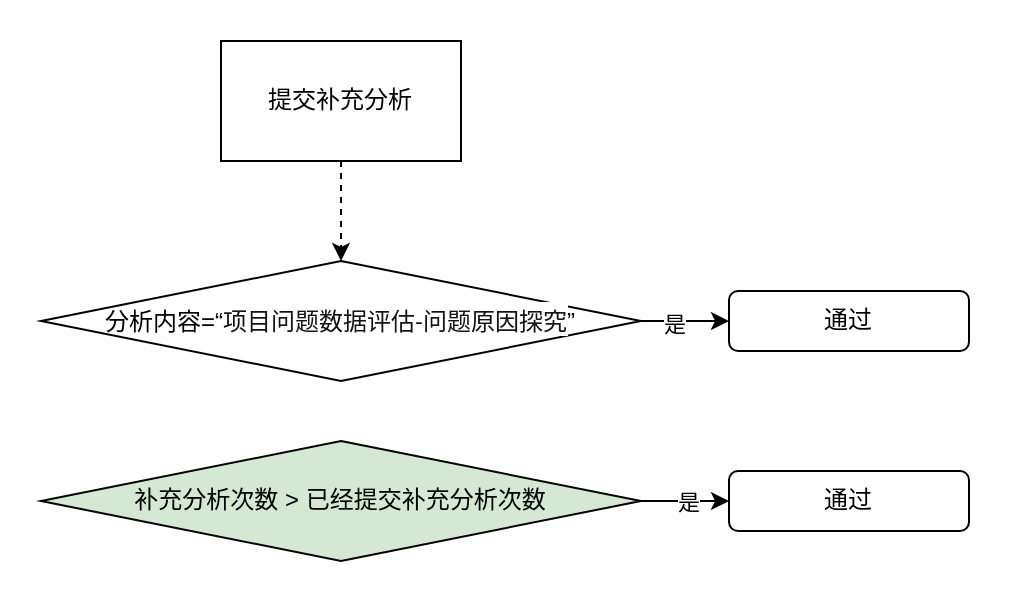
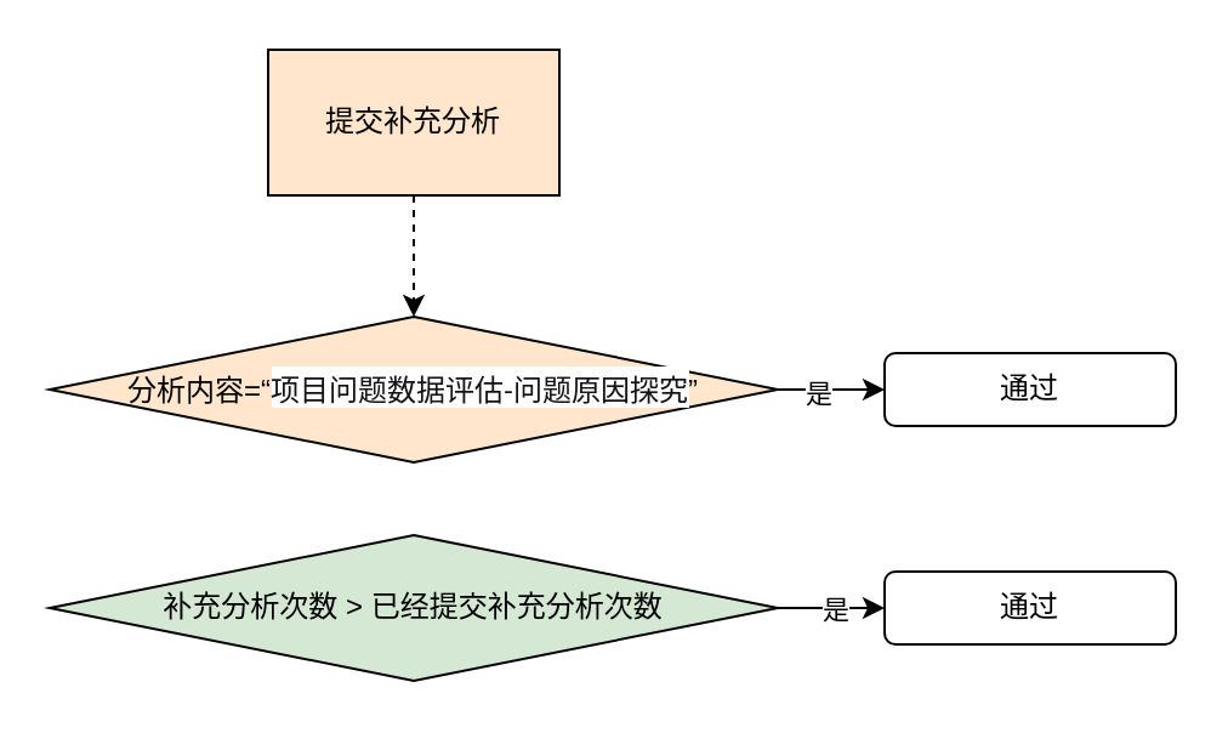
- <mxCell id="3" value="提交补充分析" style="rounded=0;whiteSpace=wrap;html=1;" vertex="1" parent="1"><mxGeometry x="110" y="20" width="120" height="60" as="geometry" /></mxCell>
+ <mxCell id="3" value="提交补充分析" style="rounded=0;whiteSpace=wrap;html=1;fillColor=#ffe6cc;" vertex="1" parent="1"><mxGeometry x="110" y="20" width="120" height="60" as="geometry" /></mxCell>
- <mxCell id="6" value="分析内容=“&lt;span style=&quot;color: rgb(20, 20, 20); font-family: &amp;quot;Helvetica Neue&amp;quot;, Helvetica, Tahoma, Arial, sans-serif; text-align: start; background-color: rgb(255, 255, 255);&quot;&gt;项目问题数据评估-问题原因探究&lt;/span&gt;”" style="rhombus;whiteSpace=wrap;html=1;" vertex="1" parent="1"><mxGeometry x="20" y="130" width="300" height="60" as="geometry" /></mxCell>
+ <mxCell id="6" value="分析内容=“&lt;span style=&quot;color: rgb(20, 20, 20); font-family: &amp;quot;Helvetica Neue&amp;quot;, Helvetica, Tahoma, Arial, sans-serif; text-align: start; background-color: rgb(255, 255, 255);&quot;&gt;项目问题数据评估-问题原因探究&lt;/span&gt;”" style="rhombus;whiteSpace=wrap;html=1;fillColor=#ffe6cc;" vertex="1" parent="1"><mxGeometry x="20" y="130" width="300" height="60" as="geometry" /></mxCell>
